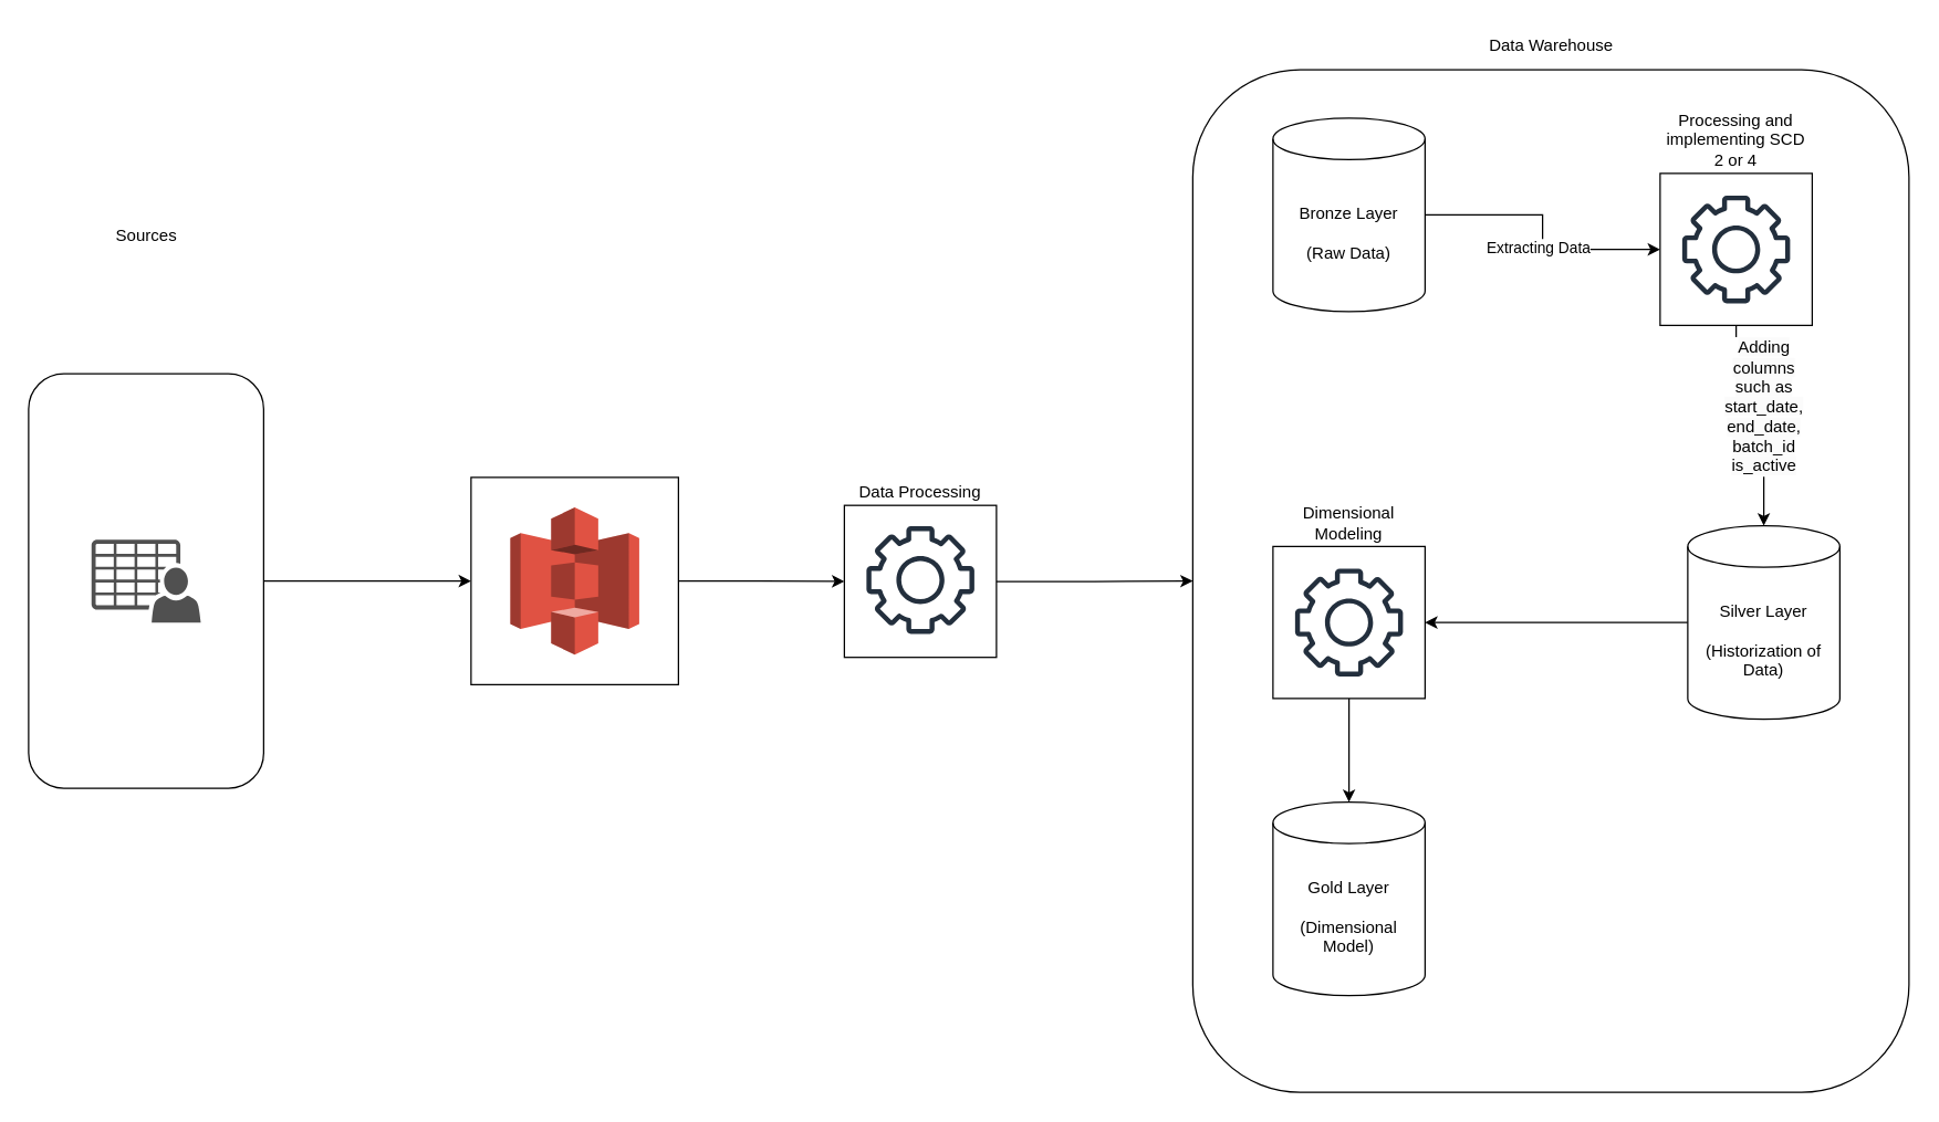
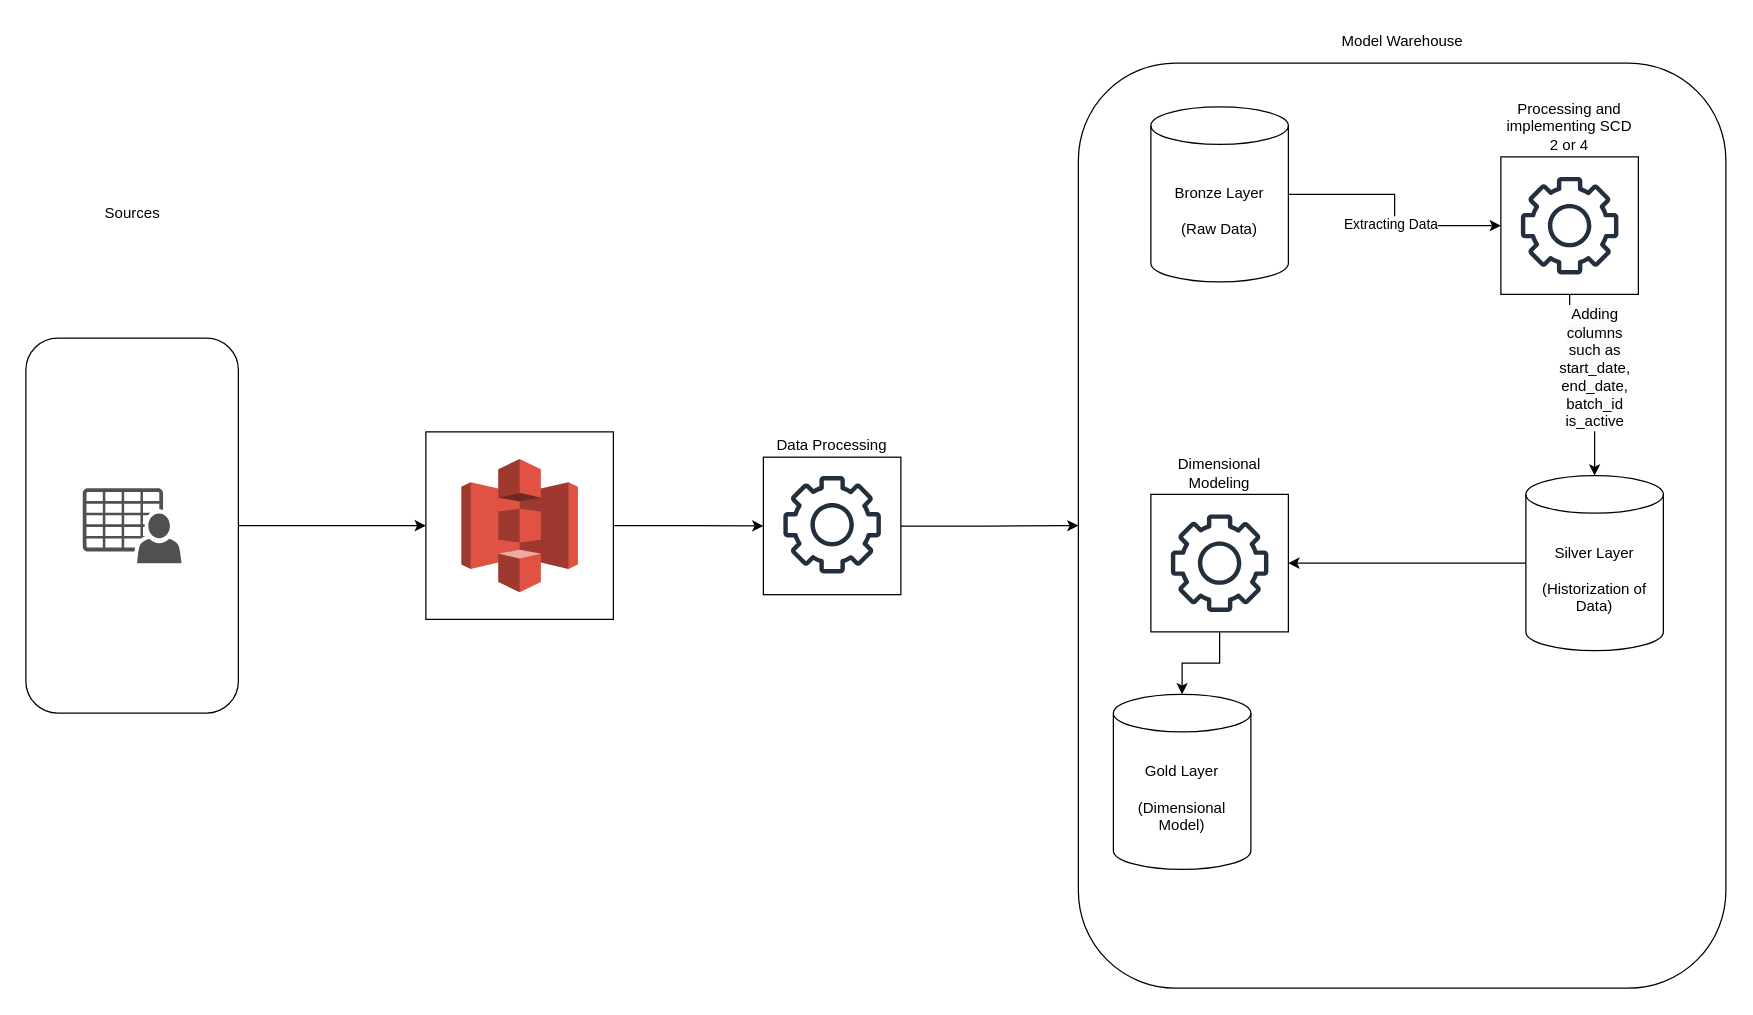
- <mxCell id="13" value="Data Warehouse&lt;div&gt;&lt;br&gt;&lt;/div&gt;" style="text;html=1;align=center;verticalAlign=middle;resizable=0;points=[];autosize=1;strokeColor=none;fillColor=none;" vertex="1" parent="1"><mxGeometry x="1066" width="110" height="40" as="geometry" y="20" /></mxCell>
+ <mxCell id="13" value="Model Warehouse&lt;div&gt;&lt;br&gt;&lt;/div&gt;" style="text;html=1;align=center;verticalAlign=middle;resizable=0;points=[];autosize=1;strokeColor=none;fillColor=none;" vertex="1" parent="1"><mxGeometry x="1066" width="110" height="40" as="geometry" y="20" /></mxCell>
- <mxCell id="12" value="Gold Layer&lt;div&gt;&lt;br&gt;&lt;div&gt;(Dimensional Model)&lt;/div&gt;&lt;/div&gt;" style="shape=cylinder3;whiteSpace=wrap;html=1;boundedLbl=1;backgroundOutline=1;size=15;" vertex="1" parent="1"><mxGeometry x="920" y="580" width="110" height="140" as="geometry" /></mxCell>
+ <mxCell id="12" value="Gold Layer&lt;div&gt;&lt;br&gt;&lt;div&gt;(Dimensional Model)&lt;/div&gt;&lt;/div&gt;" style="shape=cylinder3;whiteSpace=wrap;html=1;boundedLbl=1;backgroundOutline=1;size=15;" vertex="1" parent="1"><mxGeometry x="890" y="555" width="110" height="140" as="geometry" /></mxCell>
